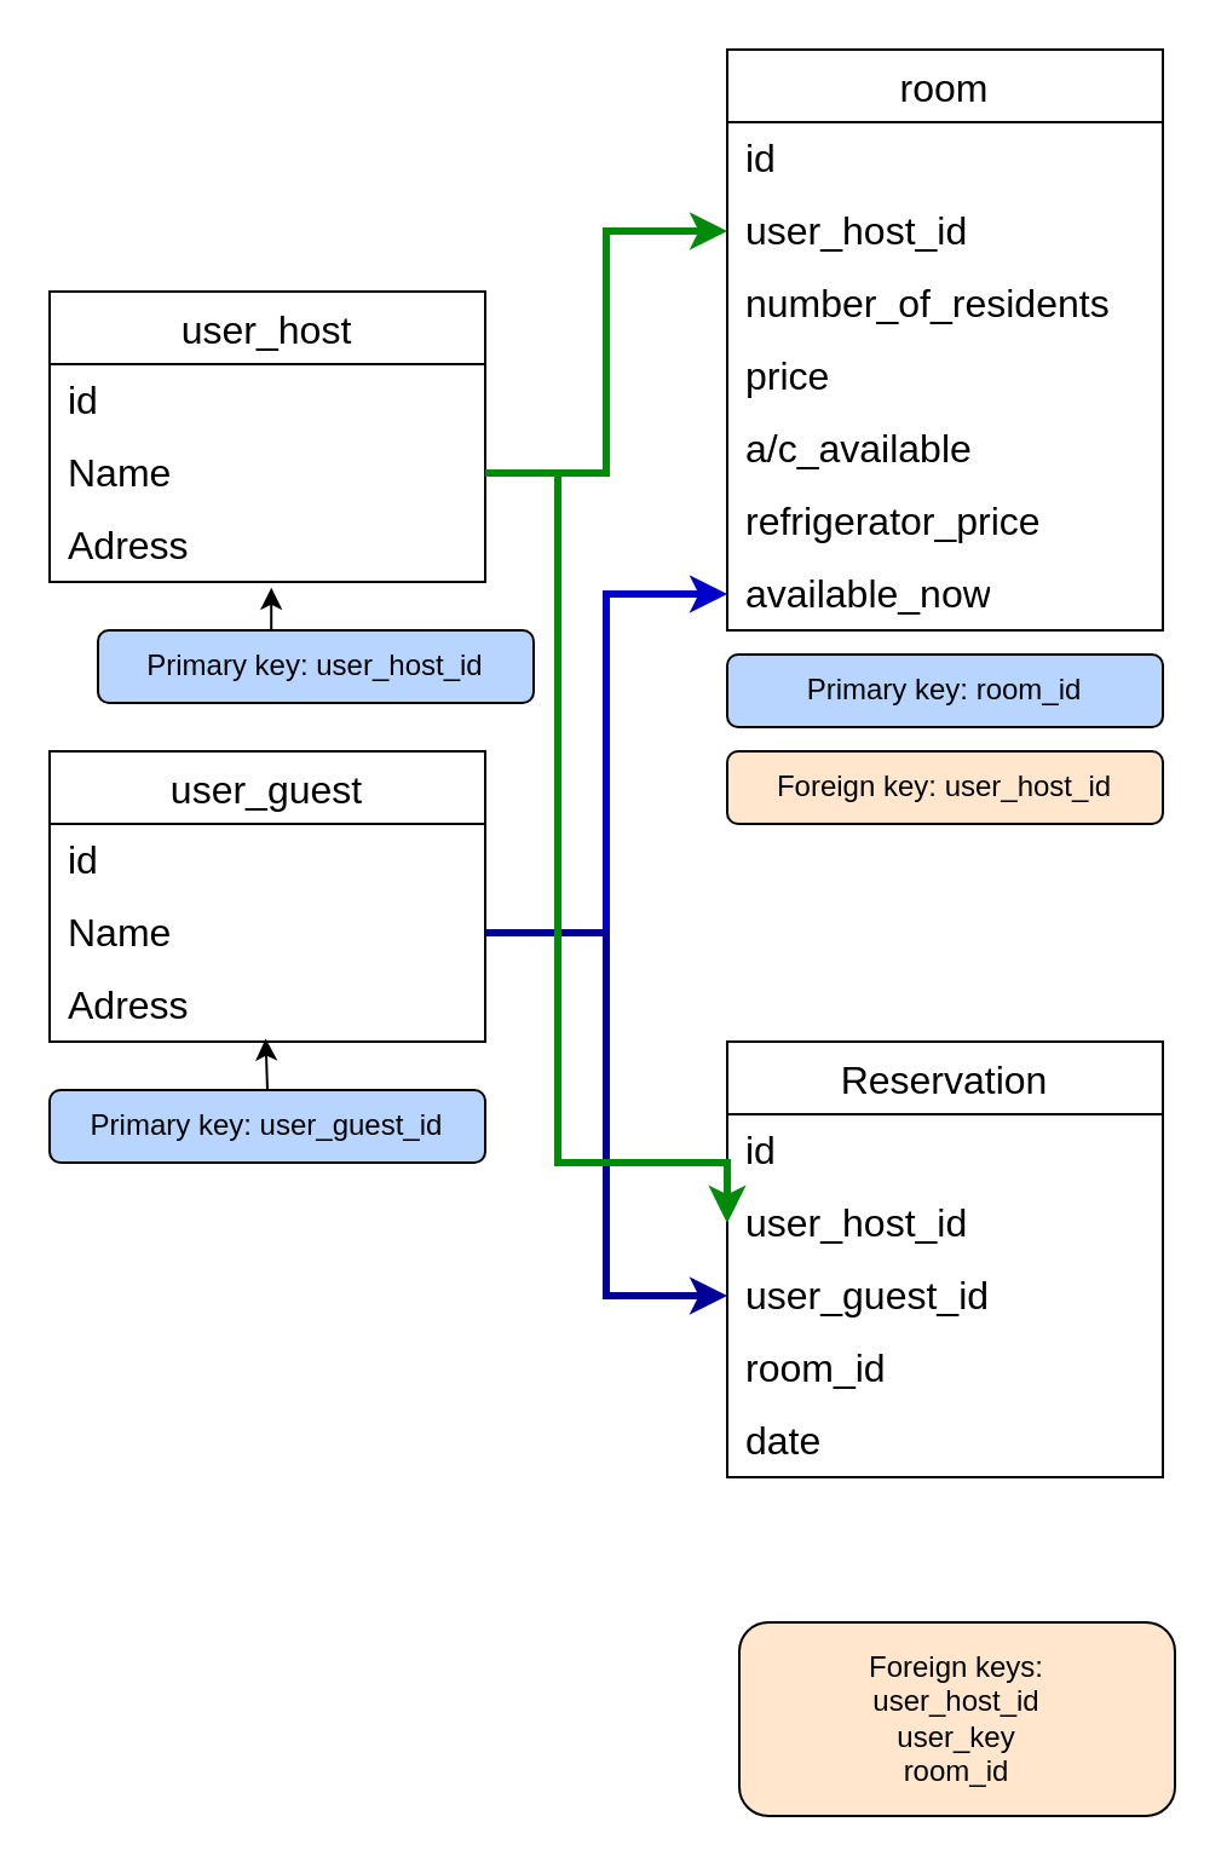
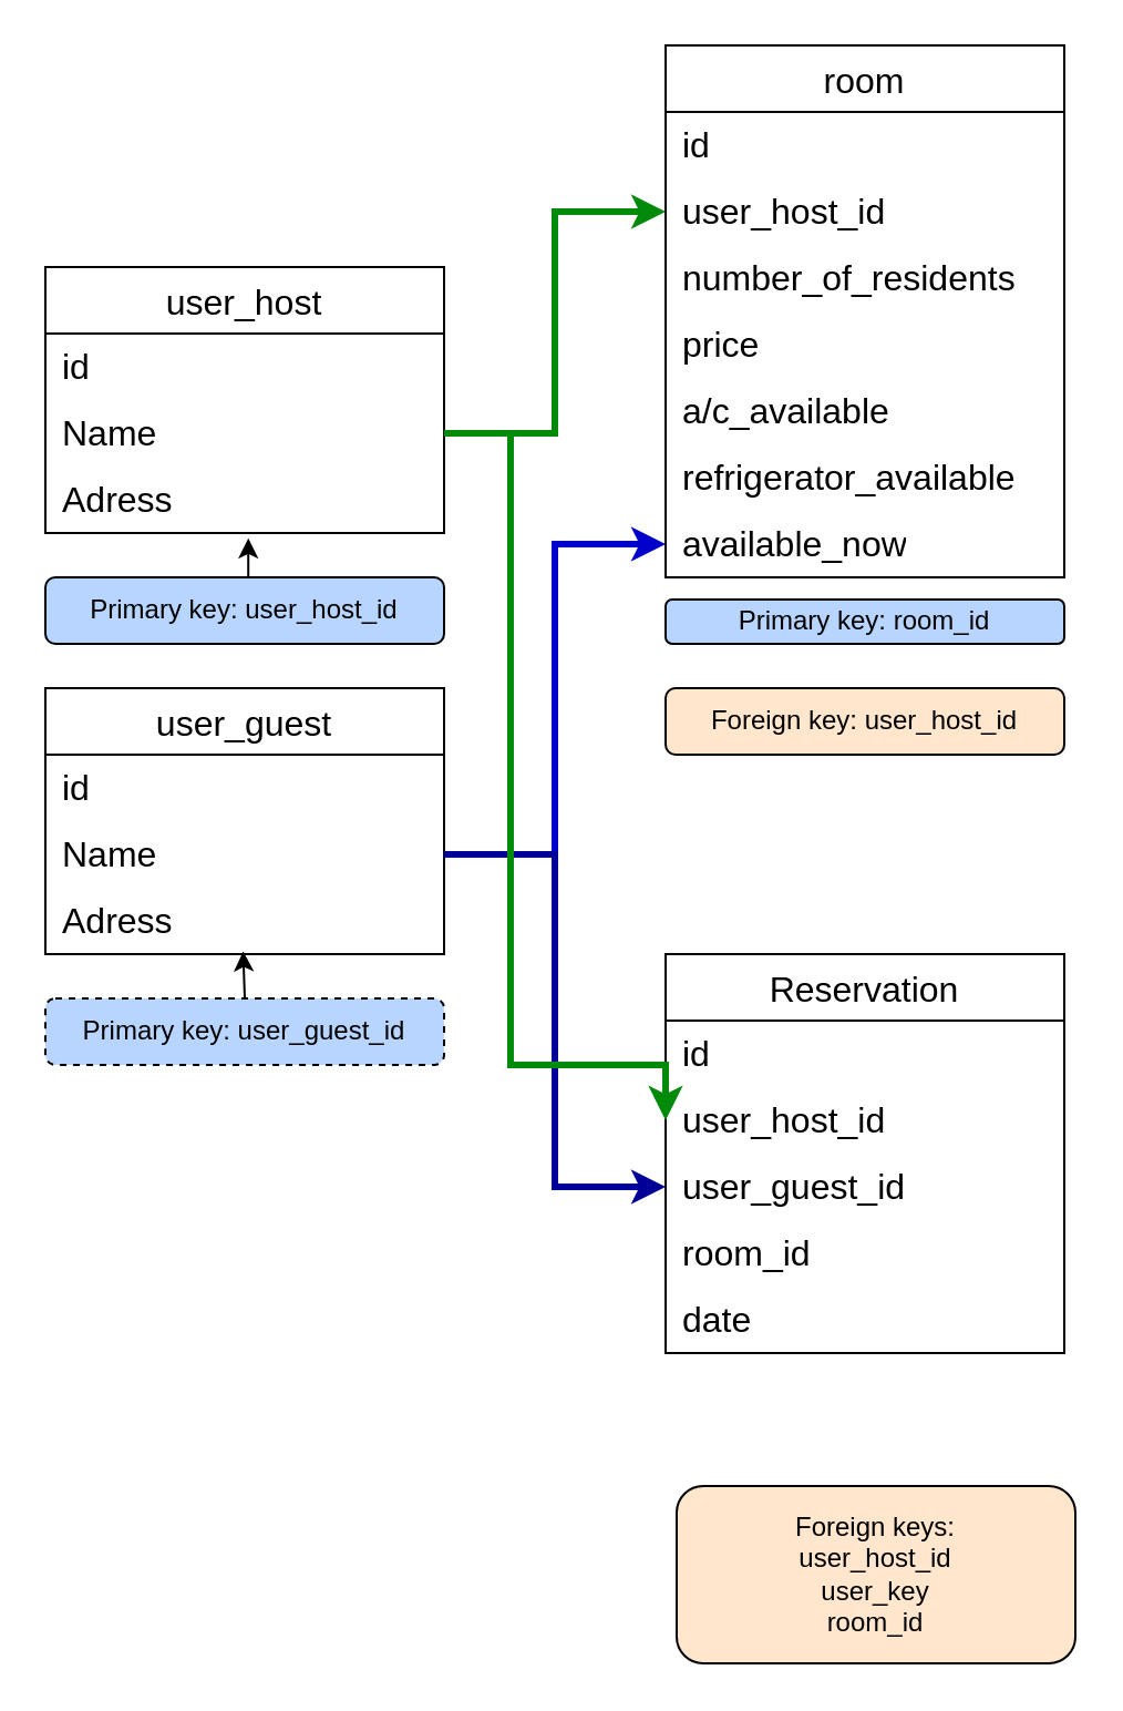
- <mxCell id="32" value="refrigerator_price" style="shape=partialRectangle;html=1;whiteSpace=wrap;connectable=0;fillColor=none;top=0;left=0;bottom=0;right=0;align=left;spacingLeft=6;overflow=hidden;strokeColor=inherit;fontSize=16;" vertex="1" parent="31"><mxGeometry width="180" height="30" as="geometry"><mxRectangle width="180" height="30" as="alternateBounds" /></mxGeometry></mxCell>
+ <mxCell id="32" value="refrigerator_available" style="shape=partialRectangle;html=1;whiteSpace=wrap;connectable=0;fillColor=none;top=0;left=0;bottom=0;right=0;align=left;spacingLeft=6;overflow=hidden;strokeColor=inherit;fontSize=16;" vertex="1" parent="31"><mxGeometry width="180" height="30" as="geometry"><mxRectangle width="180" height="30" as="alternateBounds" /></mxGeometry></mxCell>
- <mxCell id="10" value="Primary key: user_host_id" style="rounded=1;whiteSpace=wrap;html=1;fillColor=#B7D5FF;" vertex="1" parent="1"><mxGeometry x="40" y="260" width="180" height="30" as="geometry" /></mxCell>
+ <mxCell id="10" value="Primary key: user_host_id" style="rounded=1;whiteSpace=wrap;html=1;fillColor=#B7D5FF;" vertex="1" parent="1"><mxGeometry x="20" y="260" width="180" height="30" as="geometry" /></mxCell>
- <mxCell id="39" value="Primary key: room_id" style="rounded=1;whiteSpace=wrap;html=1;fillColor=#B7D5FF;" vertex="1" parent="1"><mxGeometry x="300" y="270" width="180" height="30" as="geometry" /></mxCell>
+ <mxCell id="39" value="Primary key: room_id" style="rounded=1;whiteSpace=wrap;html=1;fillColor=#B7D5FF;" vertex="1" parent="1"><mxGeometry x="300" y="270" width="180" height="20" as="geometry" /></mxCell>
- <mxCell id="19" value="Primary key: user_guest_id" style="rounded=1;whiteSpace=wrap;html=1;fillColor=#B7D5FF;" vertex="1" parent="1"><mxGeometry x="20" y="450" width="180" height="30" as="geometry" /></mxCell>
+ <mxCell id="19" value="Primary key: user_guest_id" style="rounded=1;whiteSpace=wrap;html=1;fillColor=#B7D5FF;dashed=1;" vertex="1" parent="1"><mxGeometry x="20" y="450" width="180" height="30" as="geometry" /></mxCell>
